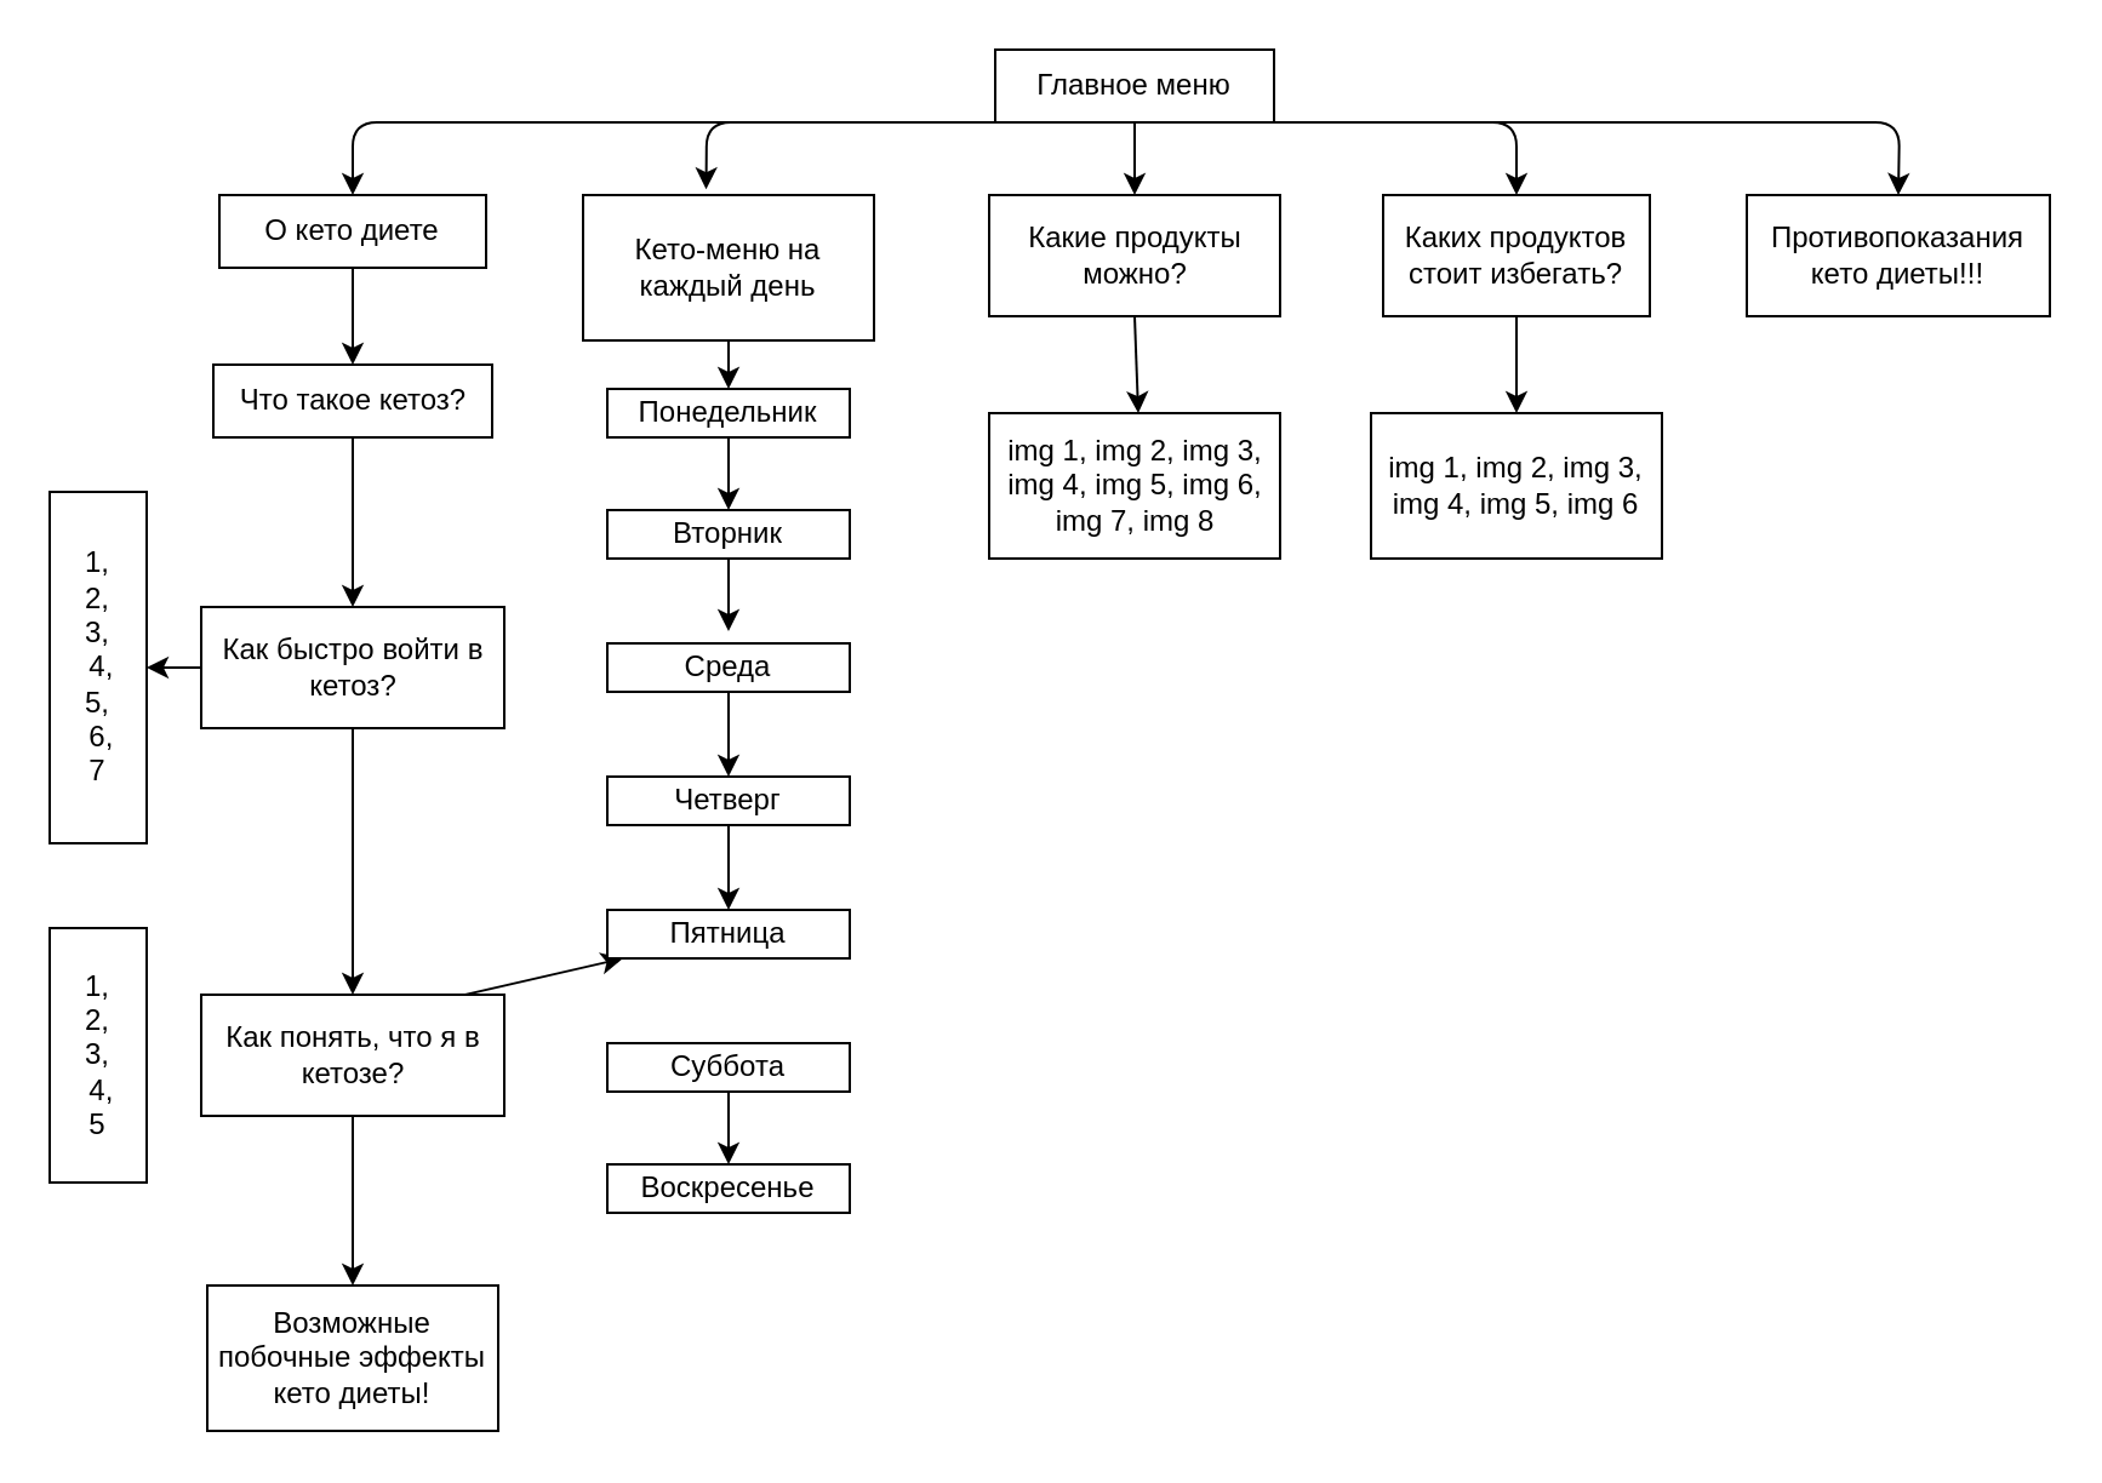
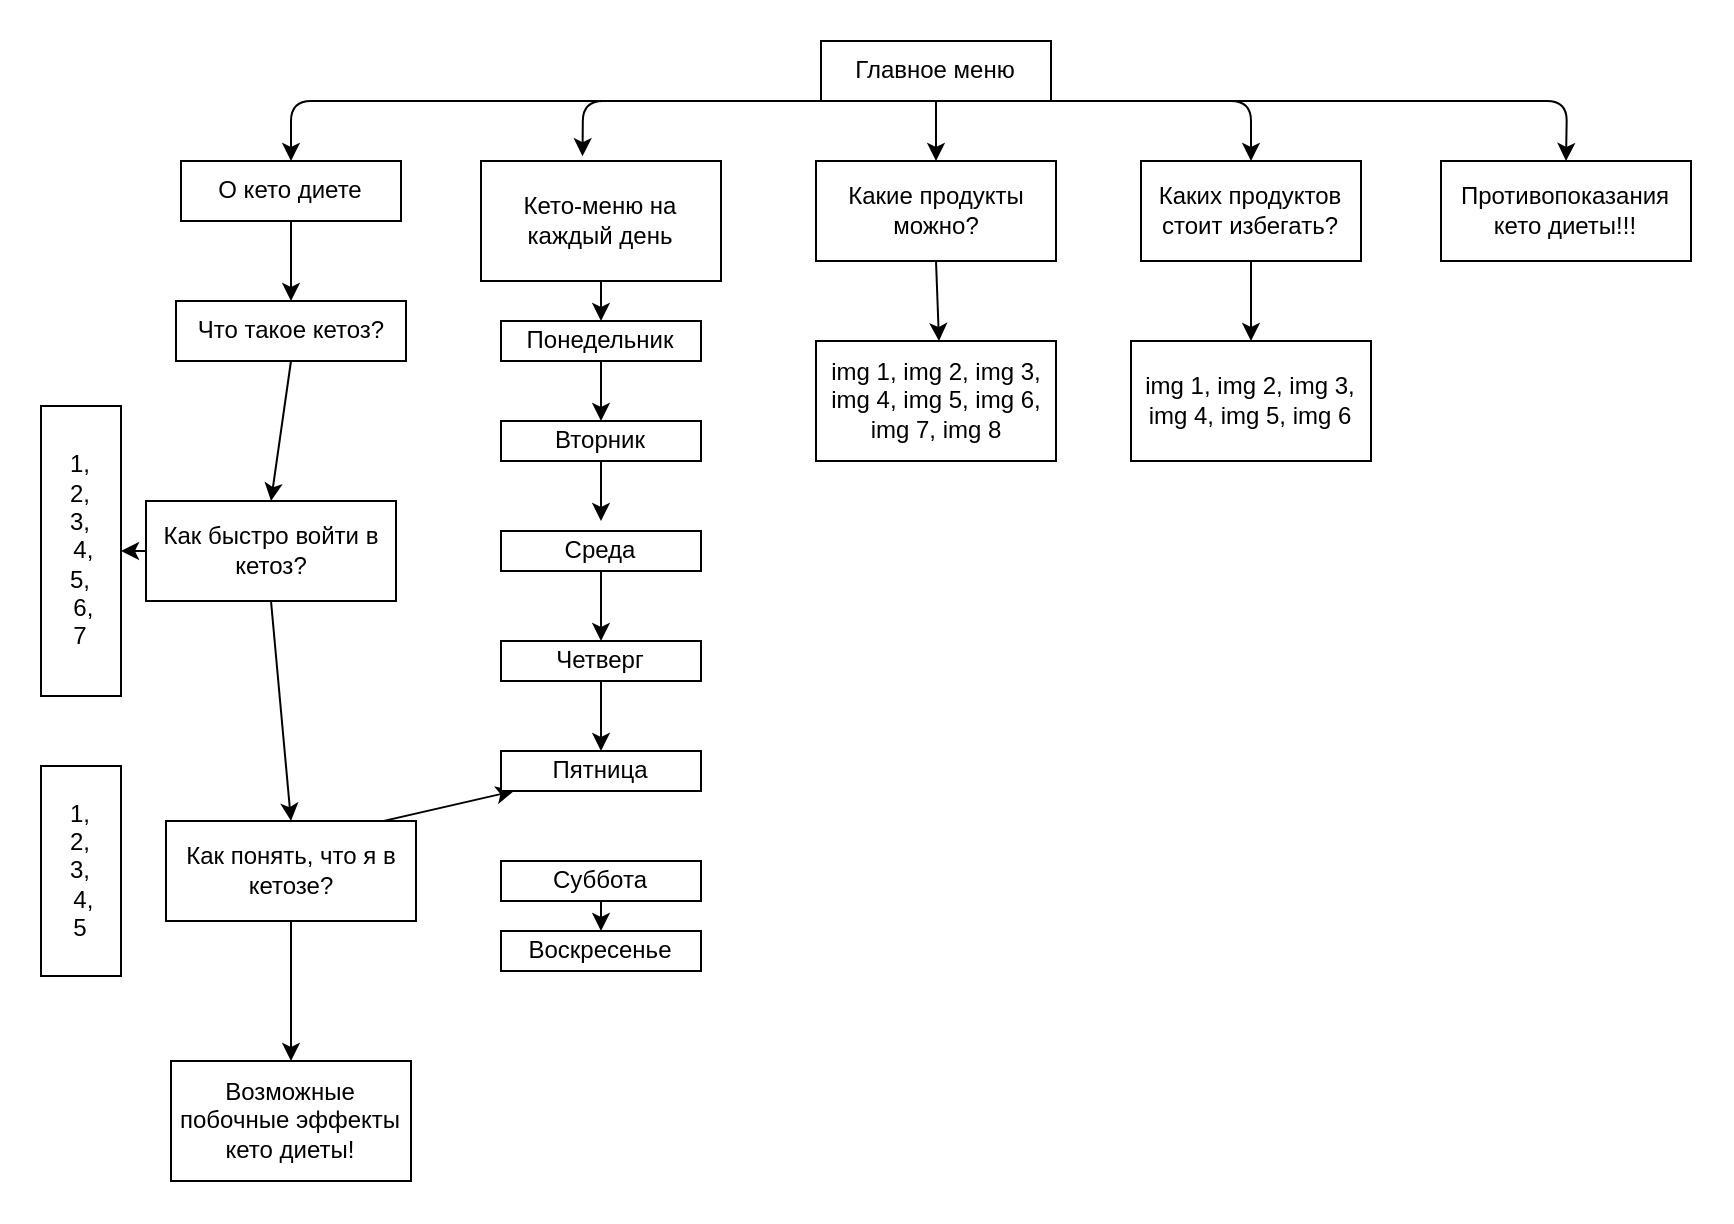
- <mxCell id="21" value="Как быстро войти в кетоз?" style="rounded=0;whiteSpace=wrap;html=1;" parent="1" vertex="1"><mxGeometry x="82.5" y="250" width="125" height="50" as="geometry" /></mxCell>
+ <mxCell id="21" value="Как быстро войти в кетоз?" style="rounded=0;whiteSpace=wrap;html=1;" parent="1" vertex="1"><mxGeometry x="72.5" y="250" width="125" height="50" as="geometry" /></mxCell>
- <mxCell id="38" value="Воскресенье" style="rounded=0;whiteSpace=wrap;html=1;" parent="1" vertex="1"><mxGeometry x="250" y="480" width="100" height="20" as="geometry" /></mxCell>
+ <mxCell id="38" value="Воскресенье" style="rounded=0;whiteSpace=wrap;html=1;" parent="1" vertex="1"><mxGeometry x="250" y="465" width="100" height="20" as="geometry" /></mxCell>
